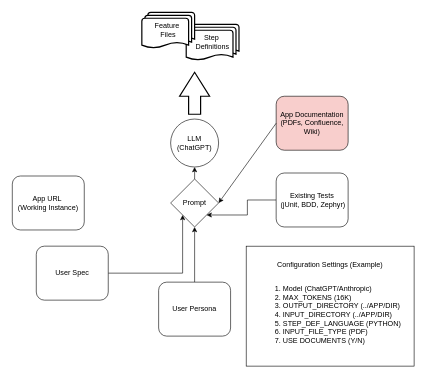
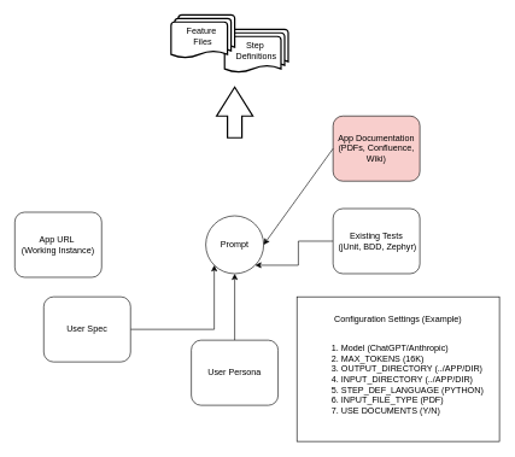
- <mxCell id="11" value="LLM (ChatGPT)" style="ellipse;whiteSpace=wrap;html=1;aspect=fixed;" vertex="1" parent="1"><mxGeometry x="284" y="198" width="80" height="80" as="geometry" /></mxCell>
- <mxCell id="3" style="edgeStyle=orthogonalEdgeStyle;rounded=0;orthogonalLoop=1;jettySize=auto;html=1;exitX=0.5;exitY=0;exitDx=0;exitDy=0;entryX=0.5;entryY=1;entryDx=0;entryDy=0;" edge="1" parent="1" source="4" target="11"><mxGeometry relative="1" as="geometry" /></mxCell>
- <mxCell id="4" value="Prompt" style="rhombus;whiteSpace=wrap;html=1;aspect=fixed;" vertex="1" parent="1"><mxGeometry x="284" y="298" width="80" height="80" as="geometry" /></mxCell>
+ <mxCell id="4" value="Prompt" style="ellipse;whiteSpace=wrap;html=1;aspect=fixed;" vertex="1" parent="1"><mxGeometry x="284" y="298" width="80" height="80" as="geometry" /></mxCell>
